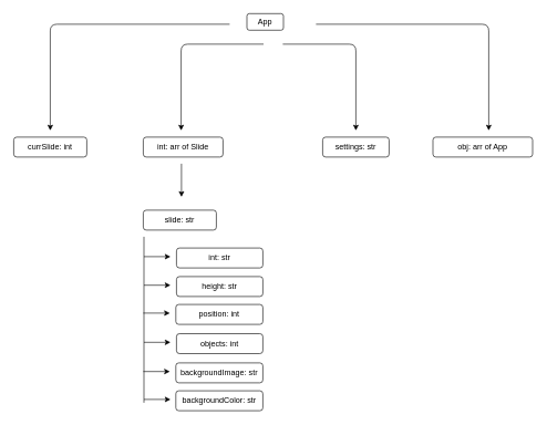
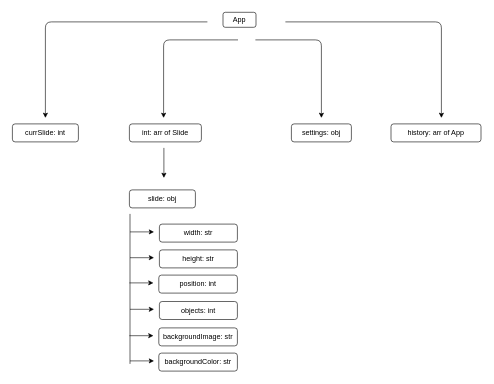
- <mxCell id="25" value="settings: str" style="rounded=1;whiteSpace=wrap;html=1;" vertex="1" parent="1"><mxGeometry x="485" y="206" width="100" height="30" as="geometry" /></mxCell>
+ <mxCell id="25" value="settings: obj" style="rounded=1;whiteSpace=wrap;html=1;" vertex="1" parent="1"><mxGeometry x="485" y="206" width="100" height="30" as="geometry" /></mxCell>
- <mxCell id="6" value="obj: arr of App" style="rounded=1;whiteSpace=wrap;html=1;" vertex="1" parent="1"><mxGeometry x="651" y="206" width="150" height="30" as="geometry" /></mxCell>
+ <mxCell id="6" value="history: arr of App" style="rounded=1;whiteSpace=wrap;html=1;" vertex="1" parent="1"><mxGeometry x="651" y="206" width="150" height="30" as="geometry" /></mxCell>
- <mxCell id="10" value="slide: str" style="rounded=1;whiteSpace=wrap;html=1;" vertex="1" parent="1"><mxGeometry x="215" y="316" width="110" height="30" as="geometry" /></mxCell>
+ <mxCell id="10" value="slide: obj" style="rounded=1;whiteSpace=wrap;html=1;" vertex="1" parent="1"><mxGeometry x="215" y="316" width="110" height="30" as="geometry" /></mxCell>
- <mxCell id="13" value="int: str" style="rounded=1;whiteSpace=wrap;html=1;" vertex="1" parent="1"><mxGeometry x="265" y="373" width="130" height="30" as="geometry" /></mxCell>
+ <mxCell id="13" value="width: str" style="rounded=1;whiteSpace=wrap;html=1;" vertex="1" parent="1"><mxGeometry x="265" y="373" width="130" height="30" as="geometry" /></mxCell>
